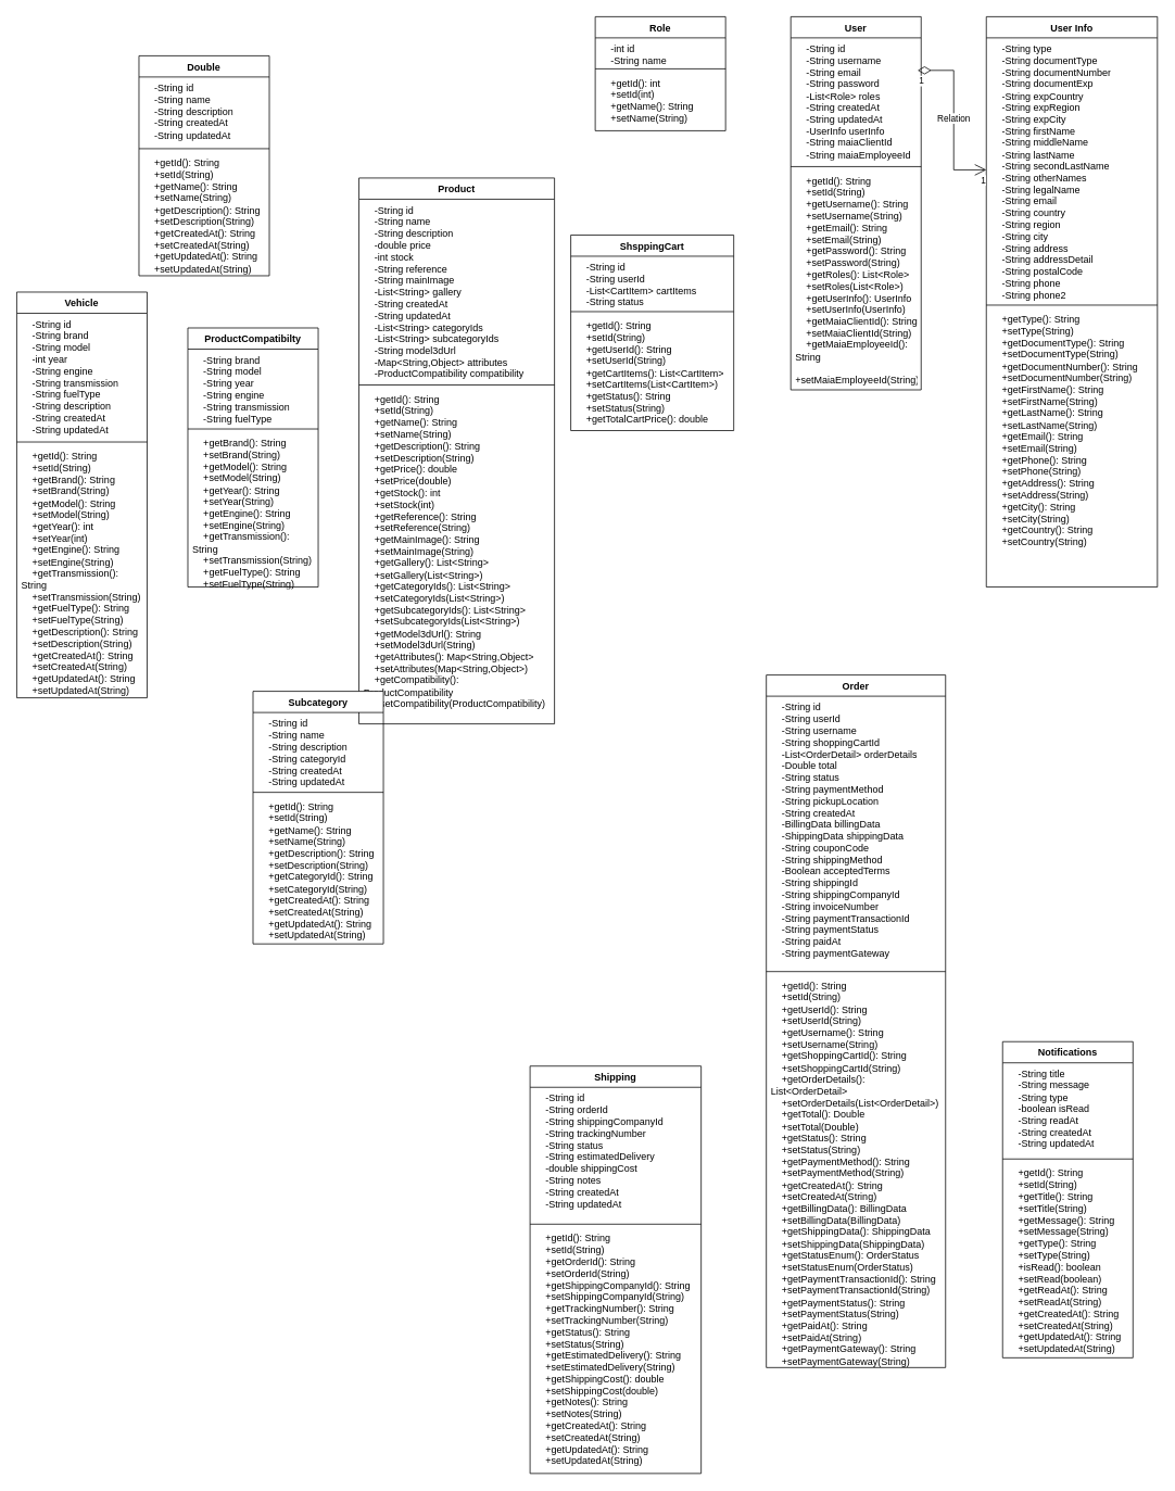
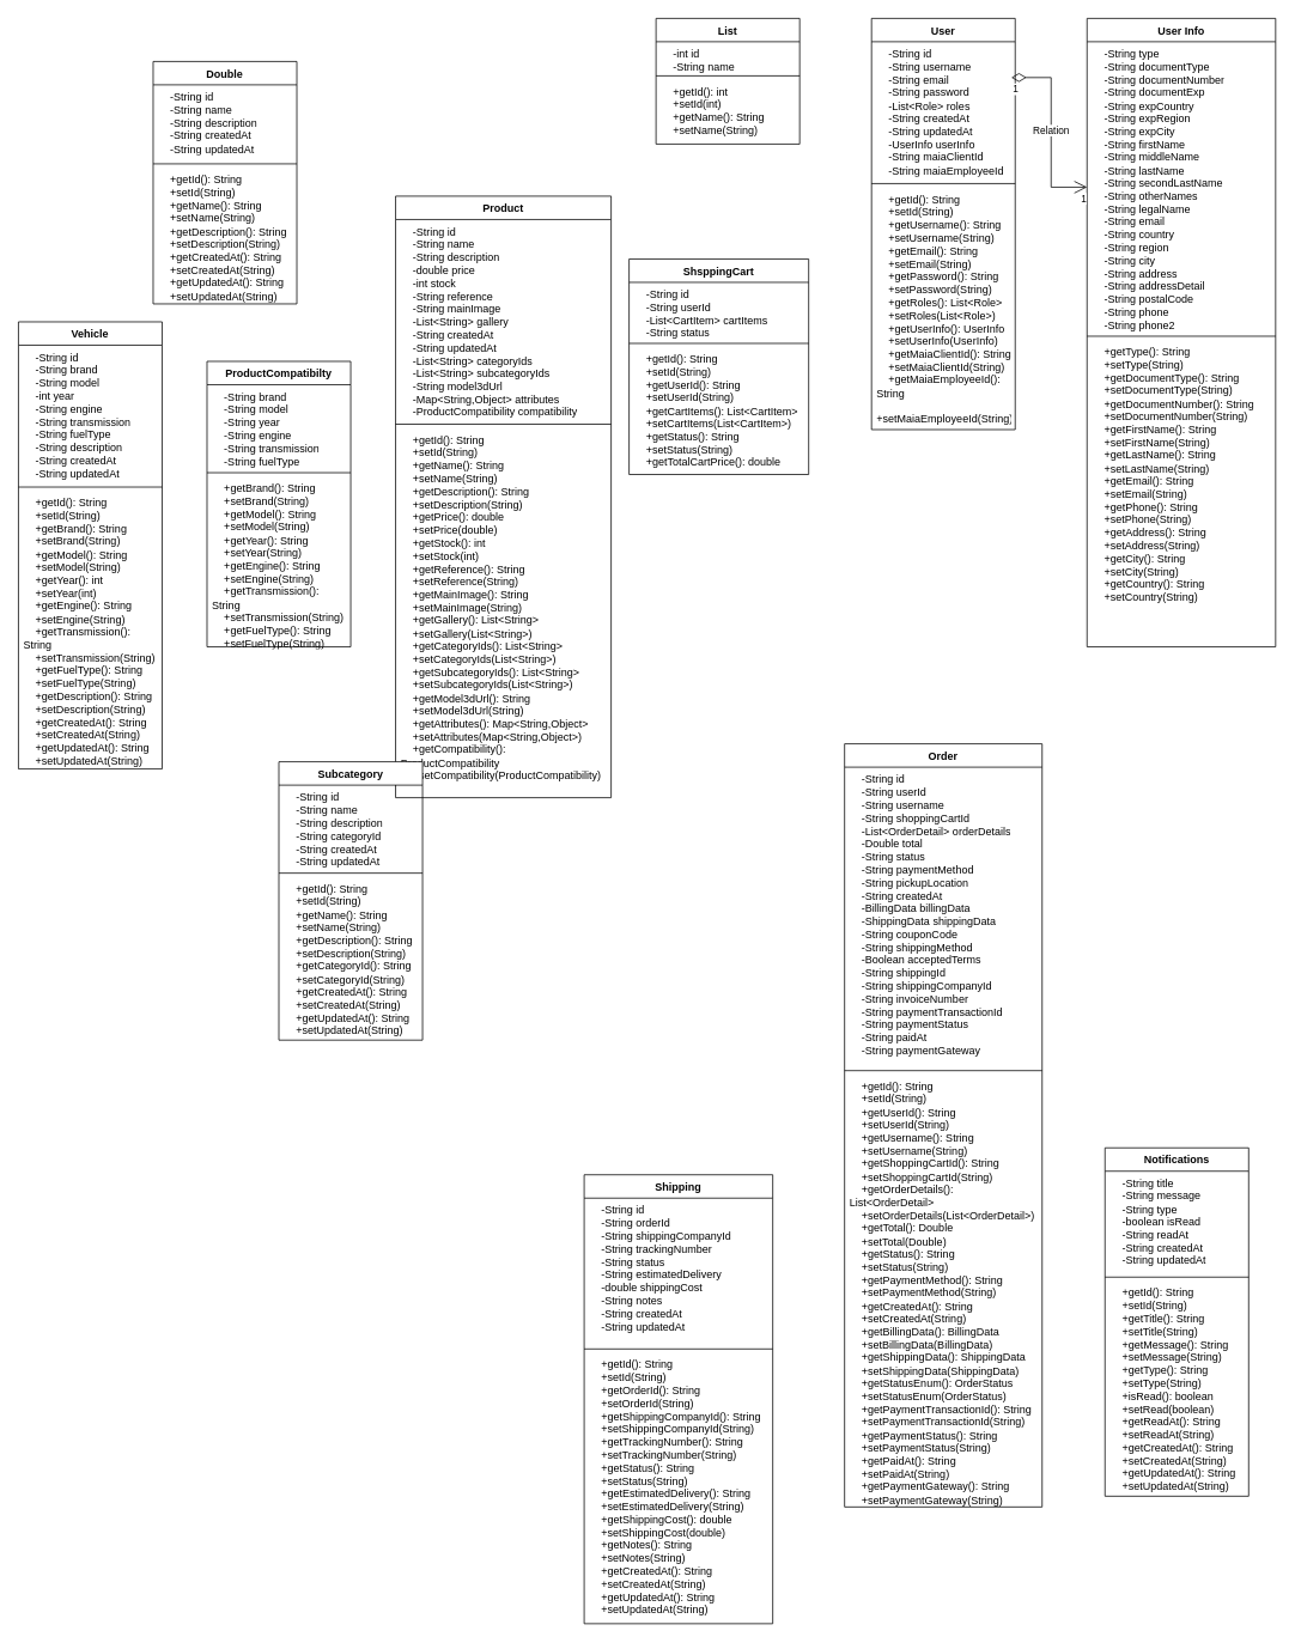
- <mxCell id="10" value="Role" style="swimlane;fontStyle=1;align=center;verticalAlign=top;childLayout=stackLayout;horizontal=1;startSize=26;horizontalStack=0;resizeParent=1;resizeParentMax=0;resizeLast=0;collapsible=1;marginBottom=0;whiteSpace=wrap;html=1;" vertex="1" parent="1"><mxGeometry x="730" y="20" width="160" height="140" as="geometry" /></mxCell>
+ <mxCell id="10" value="List" style="swimlane;fontStyle=1;align=center;verticalAlign=top;childLayout=stackLayout;horizontal=1;startSize=26;horizontalStack=0;resizeParent=1;resizeParentMax=0;resizeLast=0;collapsible=1;marginBottom=0;whiteSpace=wrap;html=1;" vertex="1" parent="1"><mxGeometry x="730" y="20" width="160" height="140" as="geometry" /></mxCell>
